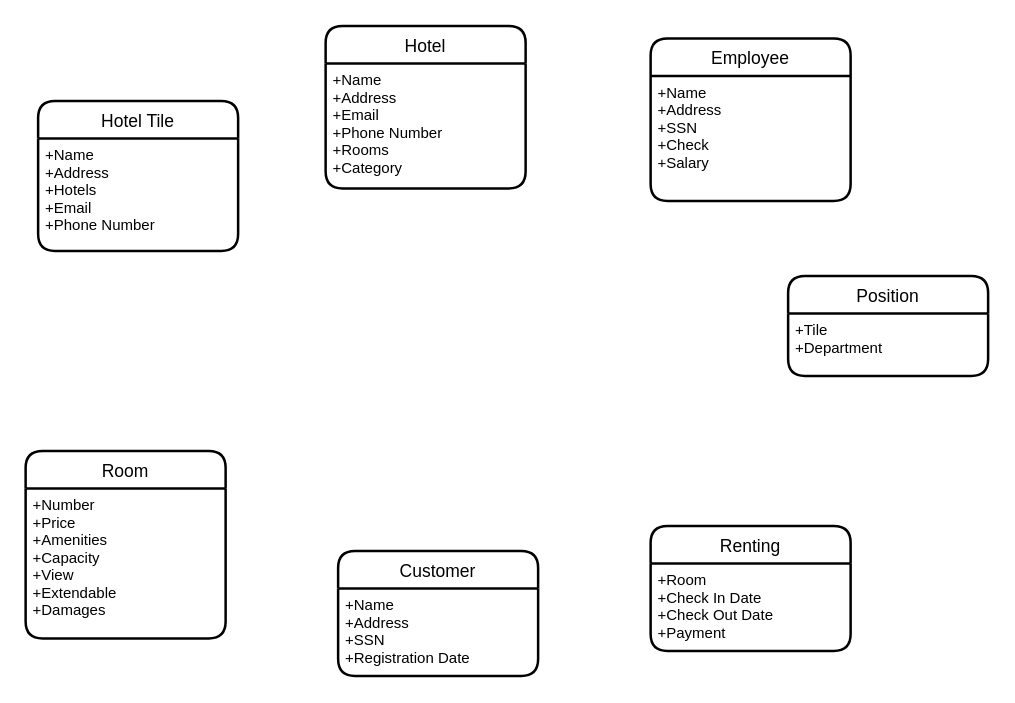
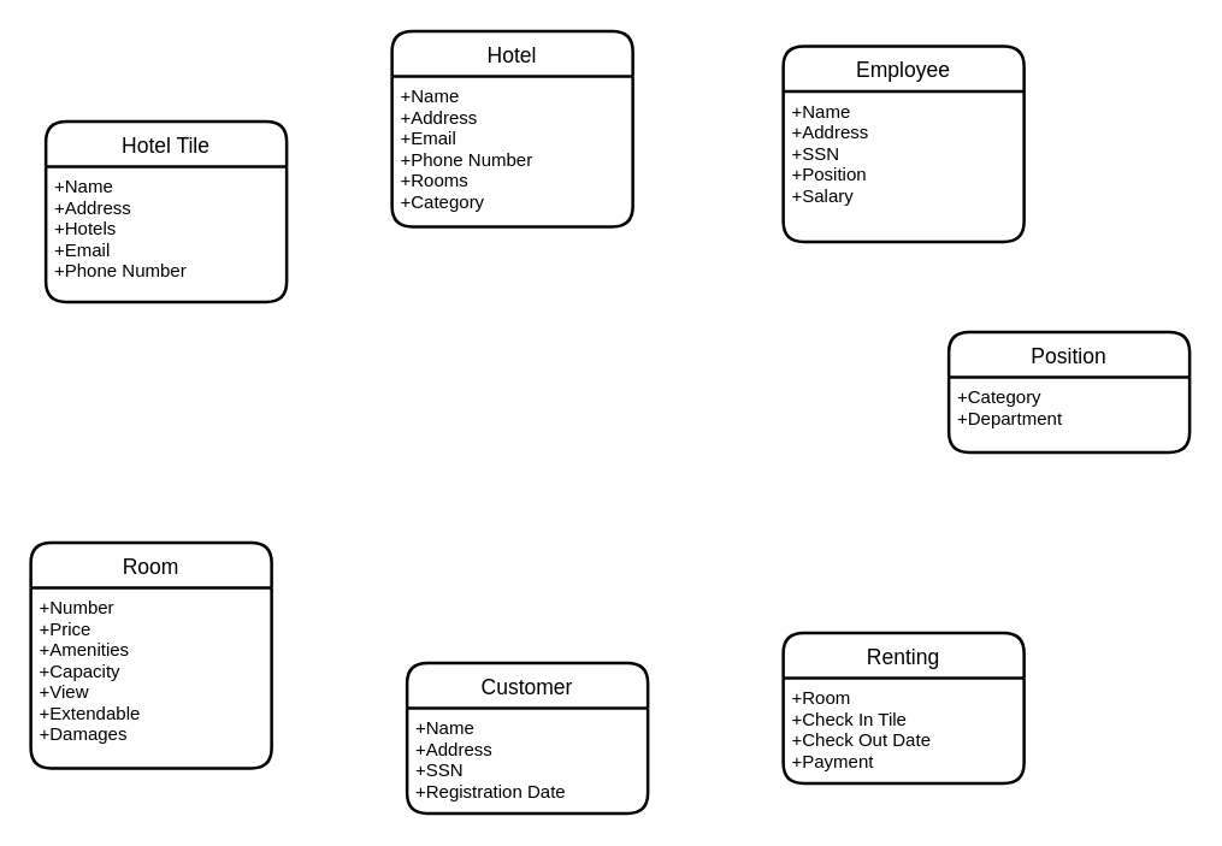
- <mxCell id="11" value="+Name&#10;+Address&#10;+SSN&#10;+Check&#10;+Salary&#10;" style="align=left;strokeColor=none;fillColor=none;spacingLeft=4;fontSize=12;verticalAlign=top;resizable=0;rotatable=0;part=1;" vertex="1" parent="10"><mxGeometry y="30" width="160" height="100" as="geometry" /></mxCell>
+ <mxCell id="11" value="+Name&#10;+Address&#10;+SSN&#10;+Position&#10;+Salary&#10;" style="align=left;strokeColor=none;fillColor=none;spacingLeft=4;fontSize=12;verticalAlign=top;resizable=0;rotatable=0;part=1;" vertex="1" parent="10"><mxGeometry y="30" width="160" height="100" as="geometry" /></mxCell>
- <mxCell id="13" value="+Tile&#10;+Department&#10;" style="align=left;strokeColor=none;fillColor=none;spacingLeft=4;fontSize=12;verticalAlign=top;resizable=0;rotatable=0;part=1;" vertex="1" parent="12"><mxGeometry y="30" width="160" height="50" as="geometry" /></mxCell>
+ <mxCell id="13" value="+Category&#10;+Department&#10;" style="align=left;strokeColor=none;fillColor=none;spacingLeft=4;fontSize=12;verticalAlign=top;resizable=0;rotatable=0;part=1;" vertex="1" parent="12"><mxGeometry y="30" width="160" height="50" as="geometry" /></mxCell>
- <mxCell id="15" value="+Room&#10;+Check In Date&#10;+Check Out Date&#10;+Payment&#10;" style="align=left;strokeColor=none;fillColor=none;spacingLeft=4;fontSize=12;verticalAlign=top;resizable=0;rotatable=0;part=1;" vertex="1" parent="14"><mxGeometry y="30" width="160" height="70" as="geometry" /></mxCell>
+ <mxCell id="15" value="+Room&#10;+Check In Tile&#10;+Check Out Date&#10;+Payment&#10;" style="align=left;strokeColor=none;fillColor=none;spacingLeft=4;fontSize=12;verticalAlign=top;resizable=0;rotatable=0;part=1;" vertex="1" parent="14"><mxGeometry y="30" width="160" height="70" as="geometry" /></mxCell>
